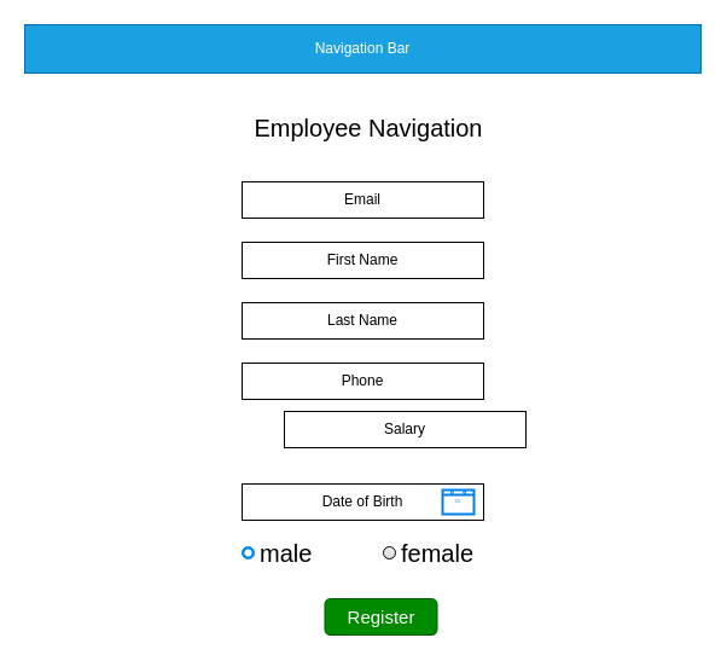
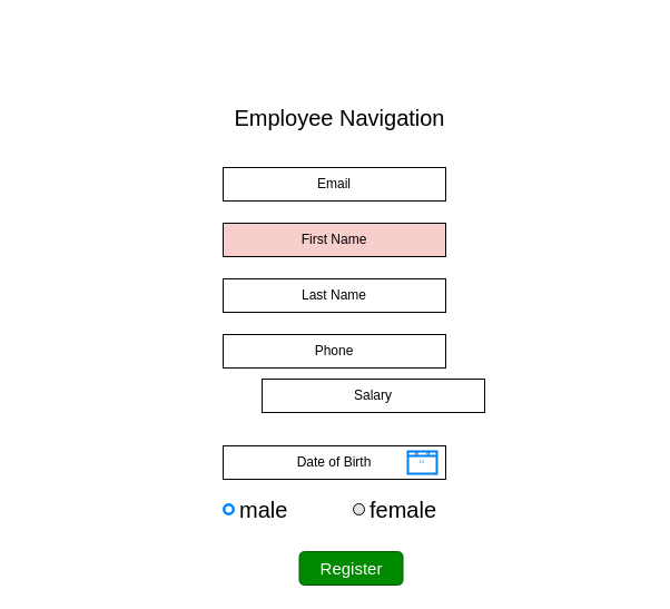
- <mxCell id="2" value="Navigation Bar" style="rounded=0;whiteSpace=wrap;html=1;fillColor=#1ba1e2;strokeColor=#006EAF;fontColor=#ffffff;" parent="1" vertex="1"><mxGeometry x="20" y="20" width="560" height="40" as="geometry" /></mxCell>
- <mxCell id="5" value="First Name" style="rounded=0;whiteSpace=wrap;html=1;" parent="1" vertex="1"><mxGeometry x="200" y="200" width="200" height="30" as="geometry" /></mxCell>
+ <mxCell id="5" value="First Name" style="rounded=0;whiteSpace=wrap;html=1;fillColor=#f8cecc;" parent="1" vertex="1"><mxGeometry x="200" y="200" width="200" height="30" as="geometry" /></mxCell>
